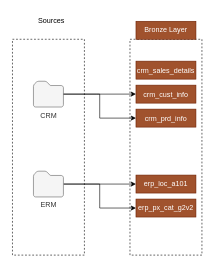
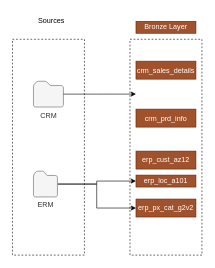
- <mxCell id="10" value="Bronze Layer" style="text;html=1;align=center;verticalAlign=middle;whiteSpace=wrap;rounded=0;fillColor=#a0522d;fontColor=#ffffff;strokeColor=#6D1F00;" parent="1" vertex="1"><mxGeometry x="226" y="35" width="100" height="30" as="geometry" /></mxCell>
+ <mxCell id="10" value="Bronze Layer" style="text;html=1;align=center;verticalAlign=middle;whiteSpace=wrap;rounded=0;fillColor=#a0522d;fontColor=#ffffff;strokeColor=#6D1F00;" parent="1" vertex="1"><mxGeometry x="226" y="35" width="100" height="20" as="geometry" /></mxCell>
- <mxCell id="12" value="crm_cust_info" style="text;html=1;align=center;verticalAlign=middle;whiteSpace=wrap;rounded=0;fillColor=#a0522d;fontColor=#ffffff;strokeColor=#6D1F00;" parent="1" vertex="1"><mxGeometry x="226" y="141.5" width="100" height="30" as="geometry" /></mxCell>
- <mxCell id="4" style="edgeStyle=orthogonalEdgeStyle;rounded=0;orthogonalLoop=1;jettySize=auto;html=1;entryX=0;entryY=0.5;entryDx=0;entryDy=0;" parent="1" source="5" target="13" edge="1"><mxGeometry relative="1" as="geometry" /></mxCell>
+ <mxCell id="14" value="erp_cust_az12" style="text;html=1;align=center;verticalAlign=middle;whiteSpace=wrap;rounded=0;fillColor=#a0522d;fontColor=#ffffff;strokeColor=#6D1F00;" parent="1" vertex="1"><mxGeometry x="226" y="251.5" width="100" height="30" as="geometry" /></mxCell>
- <mxCell id="8" value="ERM" style="sketch=0;aspect=fixed;pointerEvents=1;shadow=0;dashed=0;html=1;strokeColor=#666666;labelPosition=center;verticalLabelPosition=bottom;verticalAlign=top;align=center;fillColor=#f5f5f5;shape=mxgraph.mscae.enterprise.folder;fontColor=#333333;" parent="1" vertex="1"><mxGeometry x="55" y="285" width="50" height="43" as="geometry" /></mxCell>
+ <mxCell id="8" value="ERM" style="sketch=0;aspect=fixed;pointerEvents=1;shadow=0;dashed=0;html=1;strokeColor=#666666;labelPosition=center;verticalLabelPosition=bottom;verticalAlign=top;align=center;fillColor=#f5f5f5;shape=mxgraph.mscae.enterprise.folder;fontColor=#333333;" parent="1" vertex="1"><mxGeometry x="55" y="285" width="40" height="43" as="geometry" /></mxCell>
- <mxCell id="15" value="erp_loc_a101" style="text;html=1;align=center;verticalAlign=middle;whiteSpace=wrap;rounded=0;fillColor=#a0522d;fontColor=#ffffff;strokeColor=#6D1F00;" parent="1" vertex="1"><mxGeometry x="226" y="291.5" width="100" height="30" as="geometry" /></mxCell>
+ <mxCell id="15" value="erp_loc_a101" style="text;html=1;align=center;verticalAlign=middle;whiteSpace=wrap;rounded=0;fillColor=#a0522d;fontColor=#ffffff;strokeColor=#6D1F00;" parent="1" vertex="1"><mxGeometry x="226" y="291.5" width="100" height="20" as="geometry" /></mxCell>
